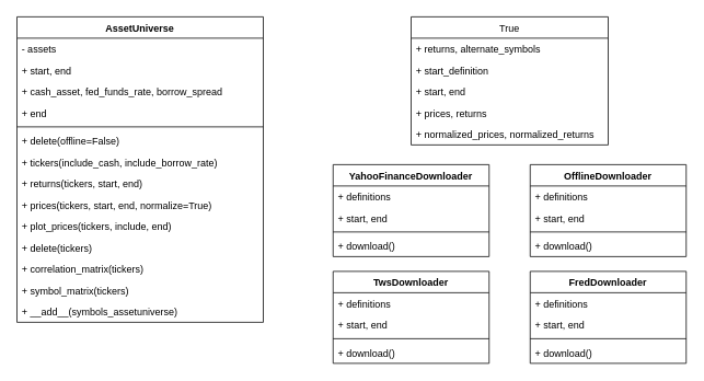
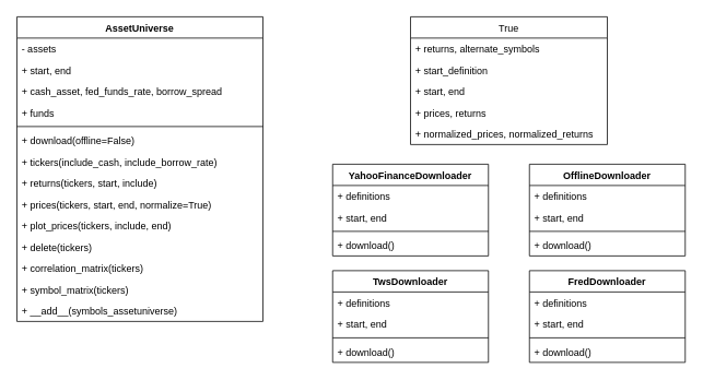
- <mxCell id="12" value="+ end" style="text;strokeColor=none;fillColor=none;align=left;verticalAlign=top;spacingLeft=4;spacingRight=4;overflow=hidden;rotatable=0;points=[[0,0.5],[1,0.5]];portConstraint=eastwest;" vertex="1" parent="8"><mxGeometry y="104" width="300" height="26" as="geometry" /></mxCell>
+ <mxCell id="12" value="+ funds" style="text;strokeColor=none;fillColor=none;align=left;verticalAlign=top;spacingLeft=4;spacingRight=4;overflow=hidden;rotatable=0;points=[[0,0.5],[1,0.5]];portConstraint=eastwest;" vertex="1" parent="8"><mxGeometry y="104" width="300" height="26" as="geometry" /></mxCell>
- <mxCell id="14" value="+ delete(offline=False)" style="text;strokeColor=none;fillColor=none;align=left;verticalAlign=top;spacingLeft=4;spacingRight=4;overflow=hidden;rotatable=0;points=[[0,0.5],[1,0.5]];portConstraint=eastwest;" vertex="1" parent="8"><mxGeometry y="138" width="300" height="26" as="geometry" /></mxCell>
+ <mxCell id="14" value="+ download(offline=False)" style="text;strokeColor=none;fillColor=none;align=left;verticalAlign=top;spacingLeft=4;spacingRight=4;overflow=hidden;rotatable=0;points=[[0,0.5],[1,0.5]];portConstraint=eastwest;" vertex="1" parent="8"><mxGeometry y="138" width="300" height="26" as="geometry" /></mxCell>
- <mxCell id="16" value="+ returns(tickers, start, end)" style="text;strokeColor=none;fillColor=none;align=left;verticalAlign=top;spacingLeft=4;spacingRight=4;overflow=hidden;rotatable=0;points=[[0,0.5],[1,0.5]];portConstraint=eastwest;" vertex="1" parent="8"><mxGeometry y="190" width="300" height="26" as="geometry" /></mxCell>
+ <mxCell id="16" value="+ returns(tickers, start, include)" style="text;strokeColor=none;fillColor=none;align=left;verticalAlign=top;spacingLeft=4;spacingRight=4;overflow=hidden;rotatable=0;points=[[0,0.5],[1,0.5]];portConstraint=eastwest;" vertex="1" parent="8"><mxGeometry y="190" width="300" height="26" as="geometry" /></mxCell>
